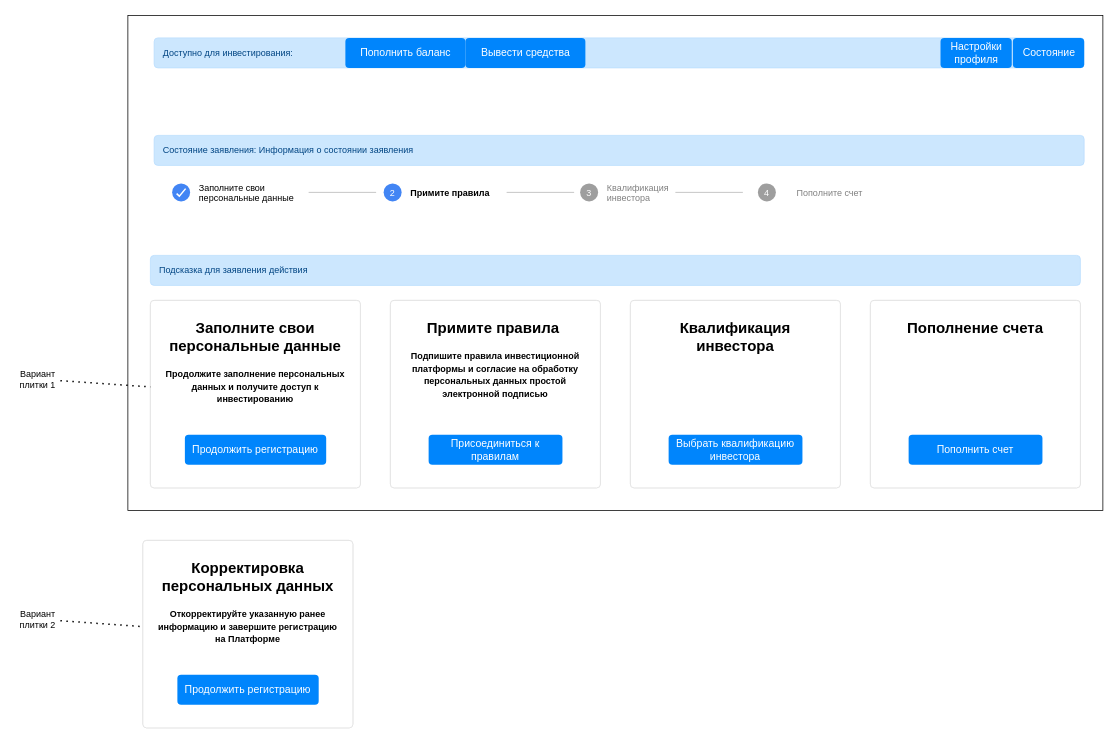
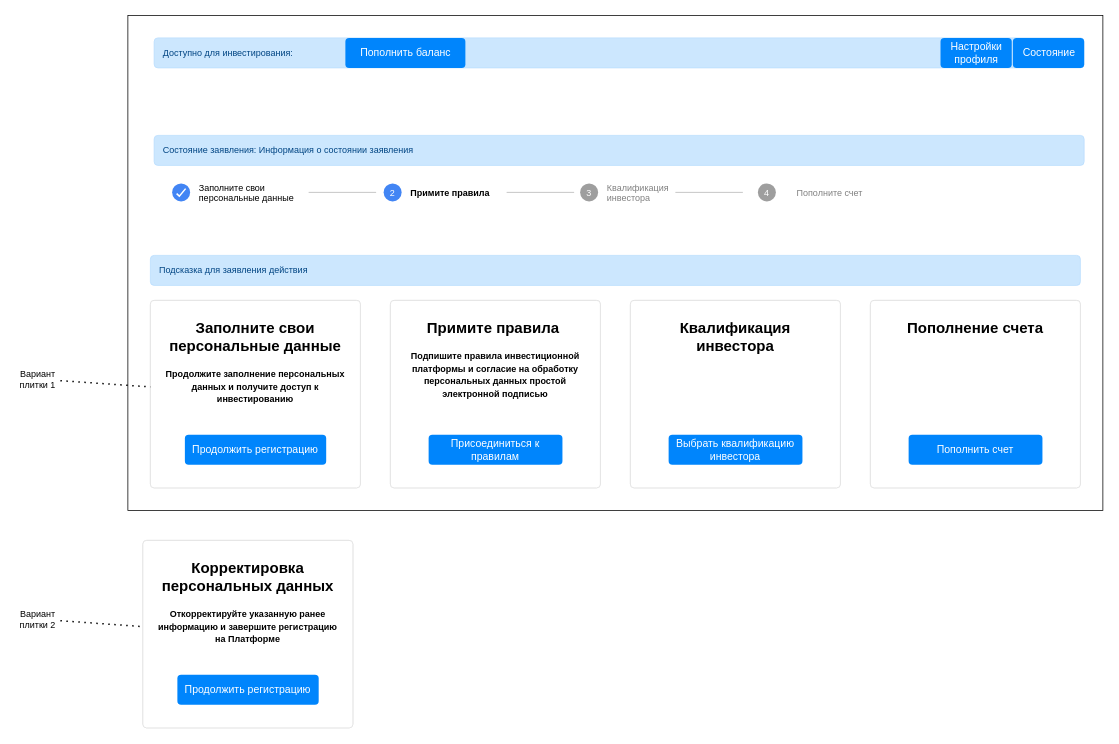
- <mxCell id="22" value="Вывести средства" style="html=1;shadow=0;dashed=0;shape=mxgraph.bootstrap.rrect;rSize=5;fillColor=#0085FC;strokeColor=none;fontSize=14;fontColor=#ffffff;" vertex="1" parent="1"><mxGeometry x="620" y="50" width="160" height="40" as="geometry" /></mxCell>
